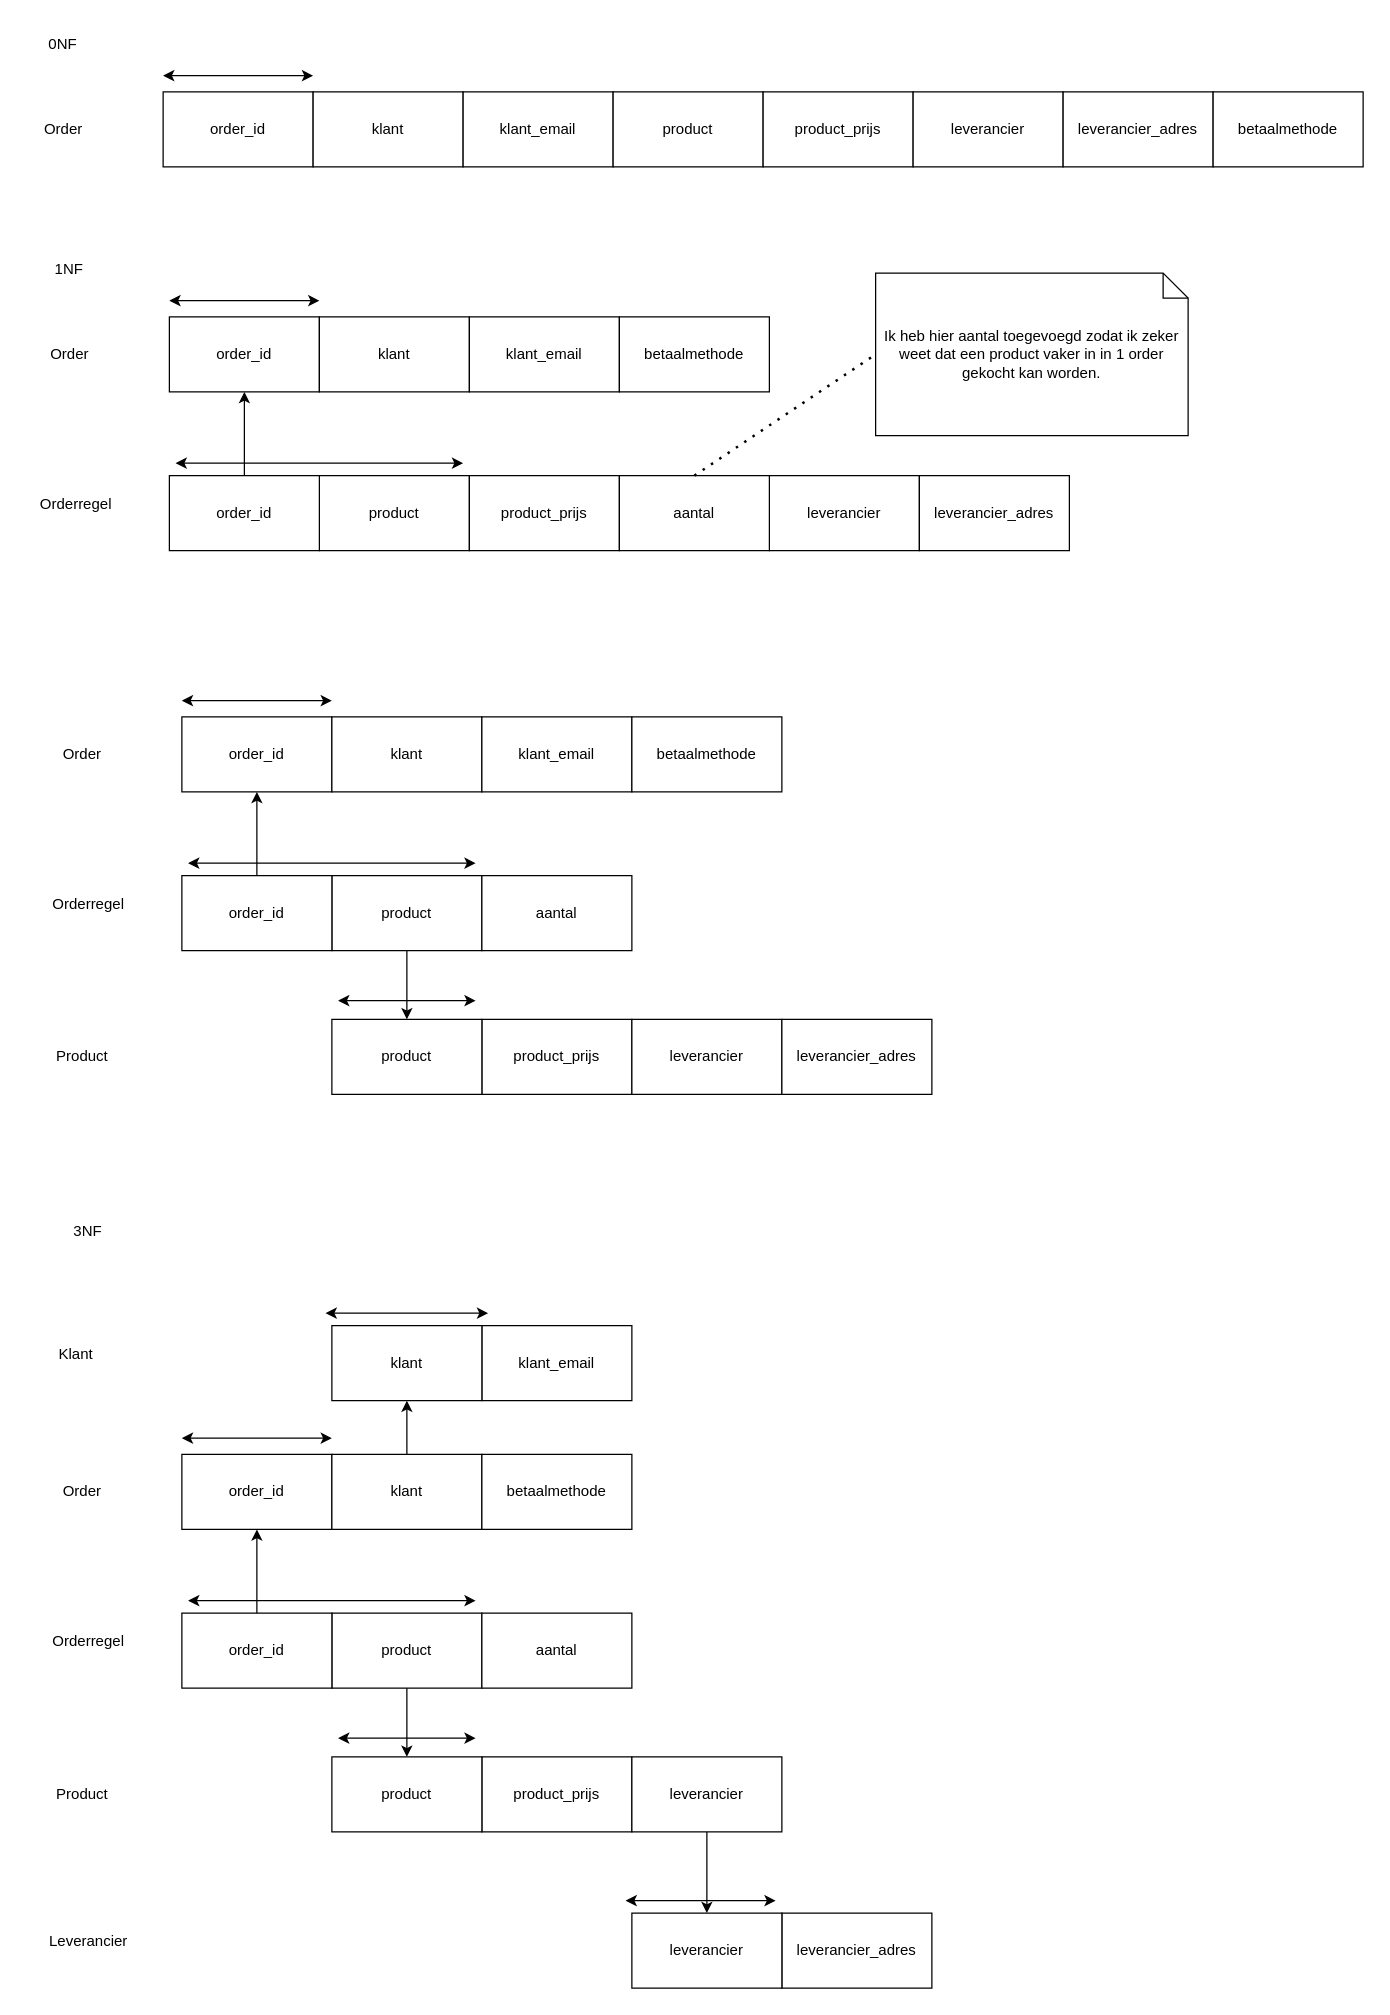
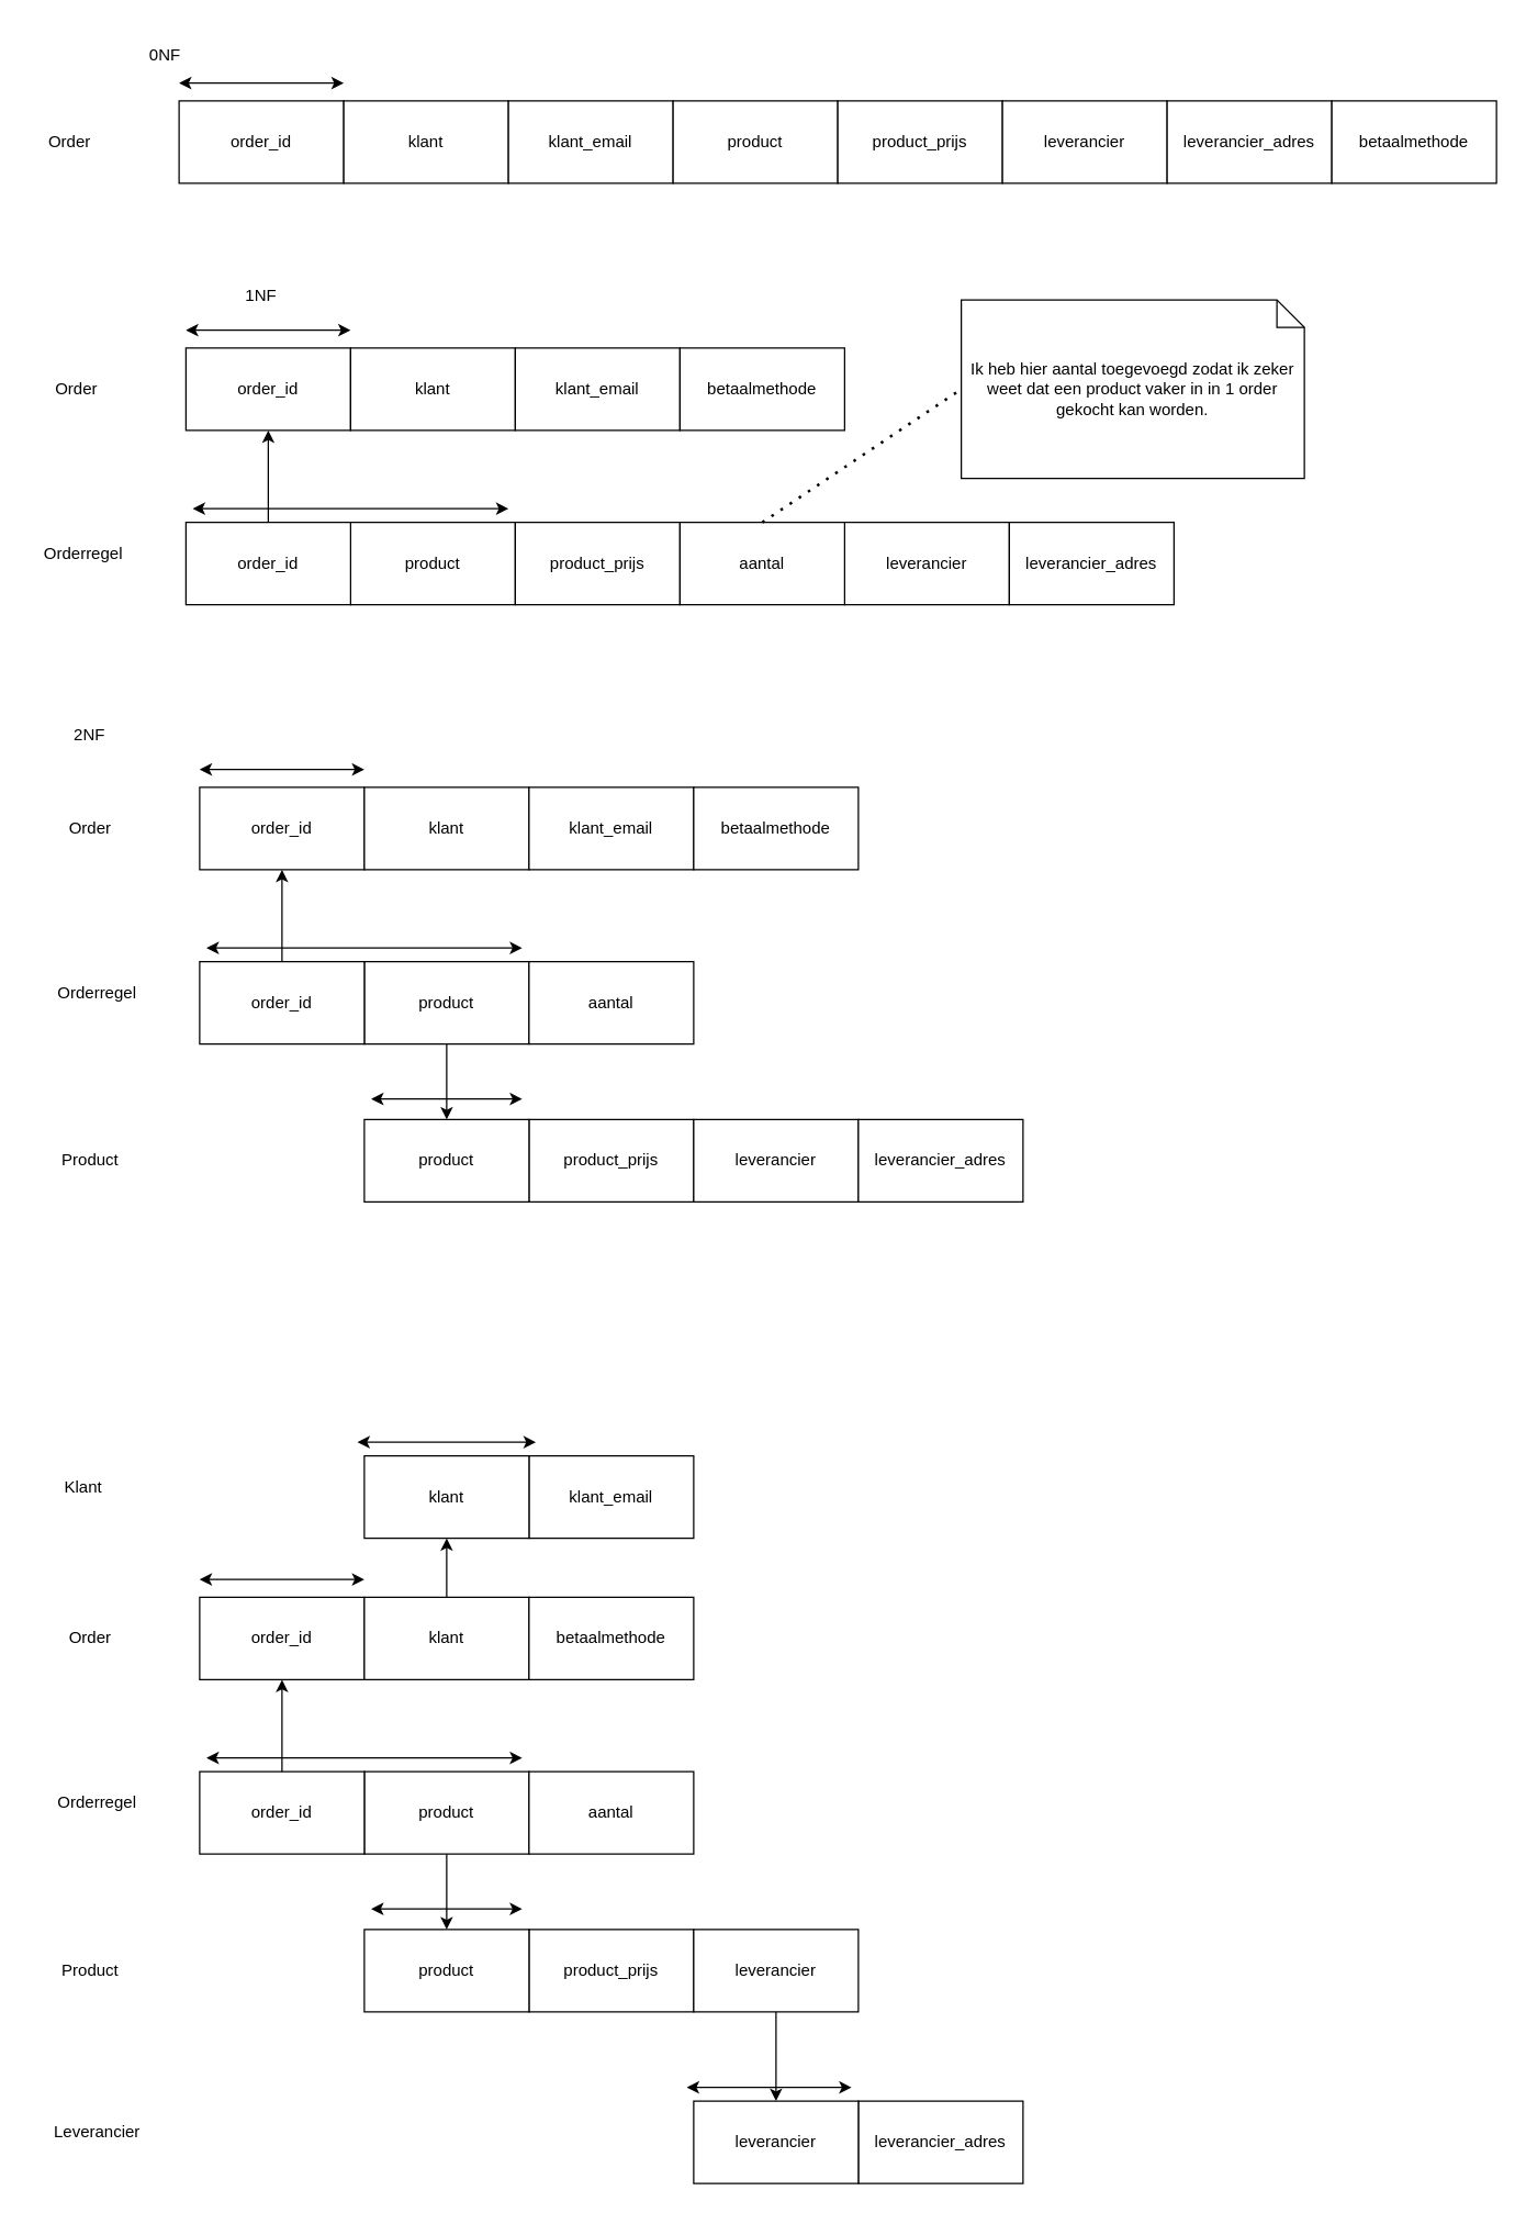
- <mxCell id="2" value="0NF" style="text;html=1;align=center;verticalAlign=middle;whiteSpace=wrap;rounded=0;" vertex="1" parent="1"><mxGeometry x="20" y="20" width="60" height="30" as="geometry" /></mxCell>
+ <mxCell id="2" value="0NF" style="text;html=1;align=center;verticalAlign=middle;whiteSpace=wrap;rounded=0;" vertex="1" parent="1"><mxGeometry x="90" y="25" width="60" height="30" as="geometry" /></mxCell>
- <mxCell id="13" value="1NF" style="text;html=1;align=center;verticalAlign=middle;whiteSpace=wrap;rounded=0;" vertex="1" parent="1"><mxGeometry x="25" y="200" width="60" height="30" as="geometry" /></mxCell>
+ <mxCell id="13" value="1NF" style="text;html=1;align=center;verticalAlign=middle;whiteSpace=wrap;rounded=0;" vertex="1" parent="1"><mxGeometry x="160" y="200" width="60" height="30" as="geometry" /></mxCell>
+ <mxCell id="31" value="2NF" style="text;html=1;align=center;verticalAlign=middle;whiteSpace=wrap;rounded=0;" vertex="1" parent="1"><mxGeometry x="35" y="520" width="60" height="30" as="geometry" /></mxCell>
- <mxCell id="51" value="3NF" style="text;html=1;align=center;verticalAlign=middle;whiteSpace=wrap;rounded=0;" vertex="1" parent="1"><mxGeometry x="40" y="970" width="60" height="30" as="geometry" /></mxCell>
